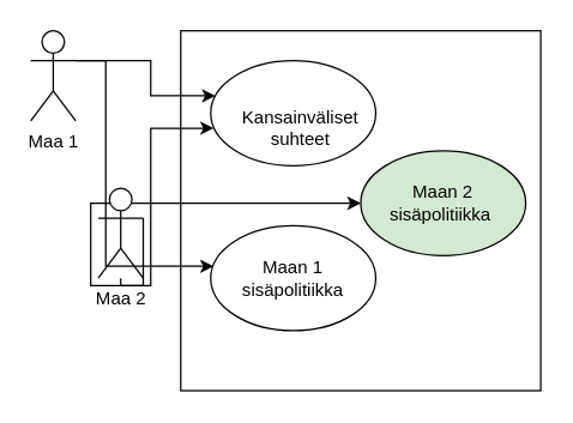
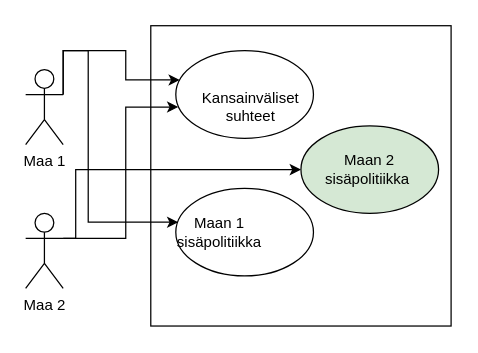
- <mxCell id="6" value="Maa 1" style="shape=umlActor;verticalLabelPosition=bottom;verticalAlign=top;html=1;outlineConnect=0;" vertex="1" parent="1"><mxGeometry x="20" y="20" width="30" height="60" as="geometry" /></mxCell>
+ <mxCell id="6" value="Maa 1" style="shape=umlActor;verticalLabelPosition=bottom;verticalAlign=top;html=1;outlineConnect=0;" vertex="1" parent="1"><mxGeometry x="20" y="55" width="30" height="60" as="geometry" /></mxCell>
- <mxCell id="9" value="Maa 2" style="shape=umlActor;verticalLabelPosition=bottom;verticalAlign=top;html=1;outlineConnect=0;" vertex="1" parent="1"><mxGeometry x="65" y="125" width="30" height="60" as="geometry" /></mxCell>
+ <mxCell id="9" value="Maa 2" style="shape=umlActor;verticalLabelPosition=bottom;verticalAlign=top;html=1;outlineConnect=0;" vertex="1" parent="1"><mxGeometry x="20" y="170" width="30" height="60" as="geometry" /></mxCell>
- <mxCell id="12" value="Maan 1 sisäpolitiikka" style="text;html=1;strokeColor=none;fillColor=none;align=center;verticalAlign=middle;whiteSpace=wrap;rounded=0;" vertex="1" parent="1"><mxGeometry x="165" y="170" width="60" height="30" as="geometry" /></mxCell>
+ <mxCell id="12" value="Maan 1 sisäpolitiikka" style="text;html=1;strokeColor=none;fillColor=none;align=center;verticalAlign=middle;whiteSpace=wrap;rounded=0;" vertex="1" parent="1"><mxGeometry x="145" y="170" width="60" height="30" as="geometry" /></mxCell>
